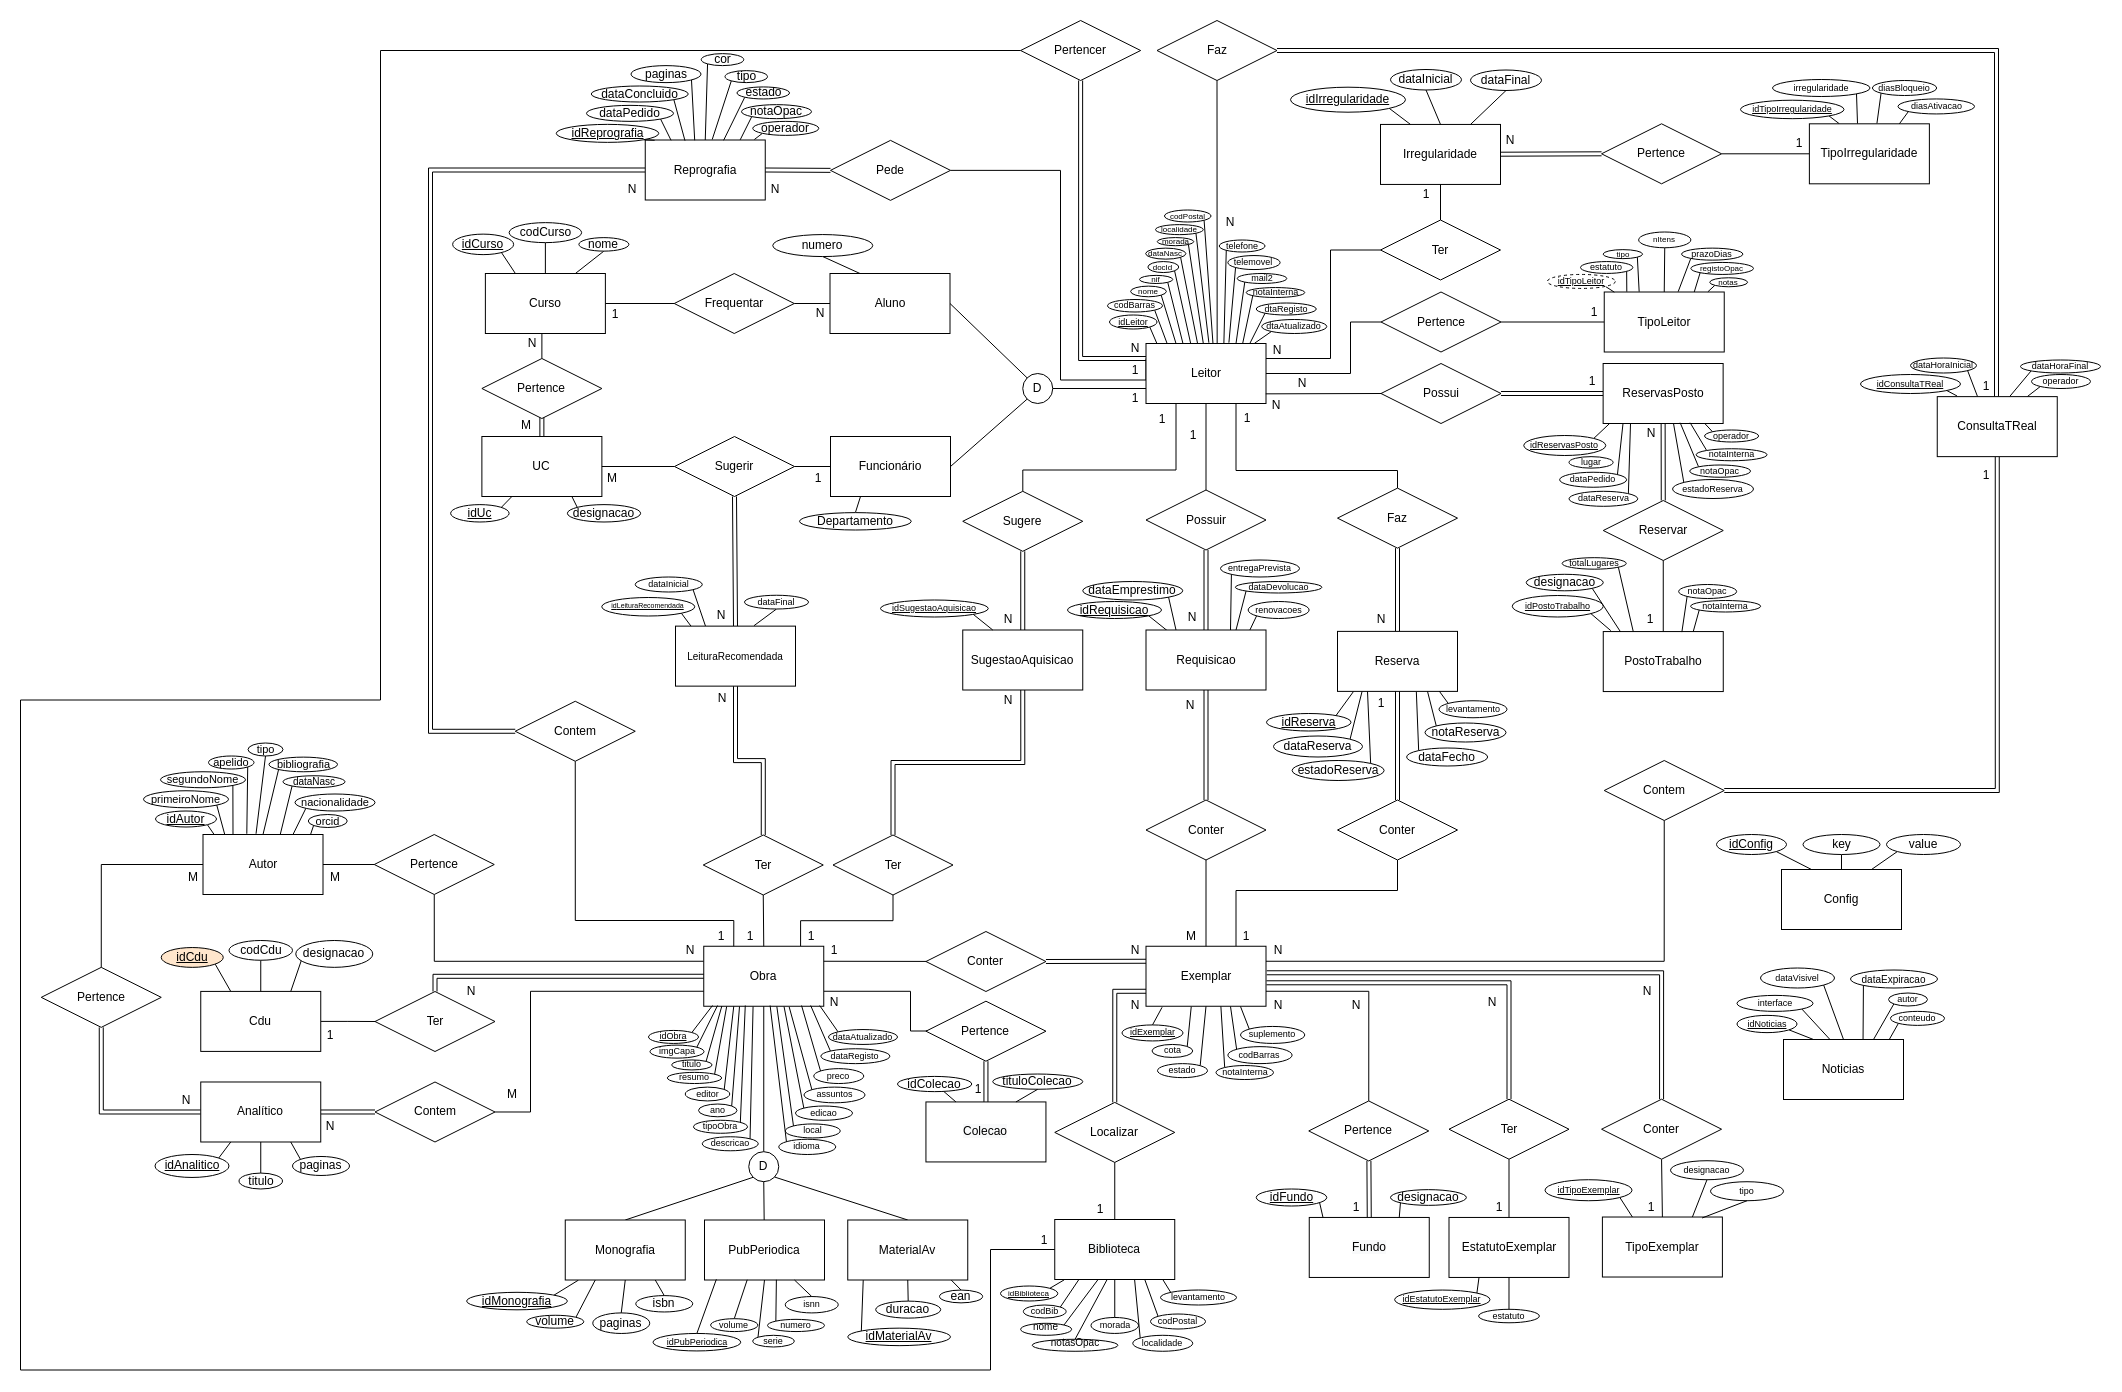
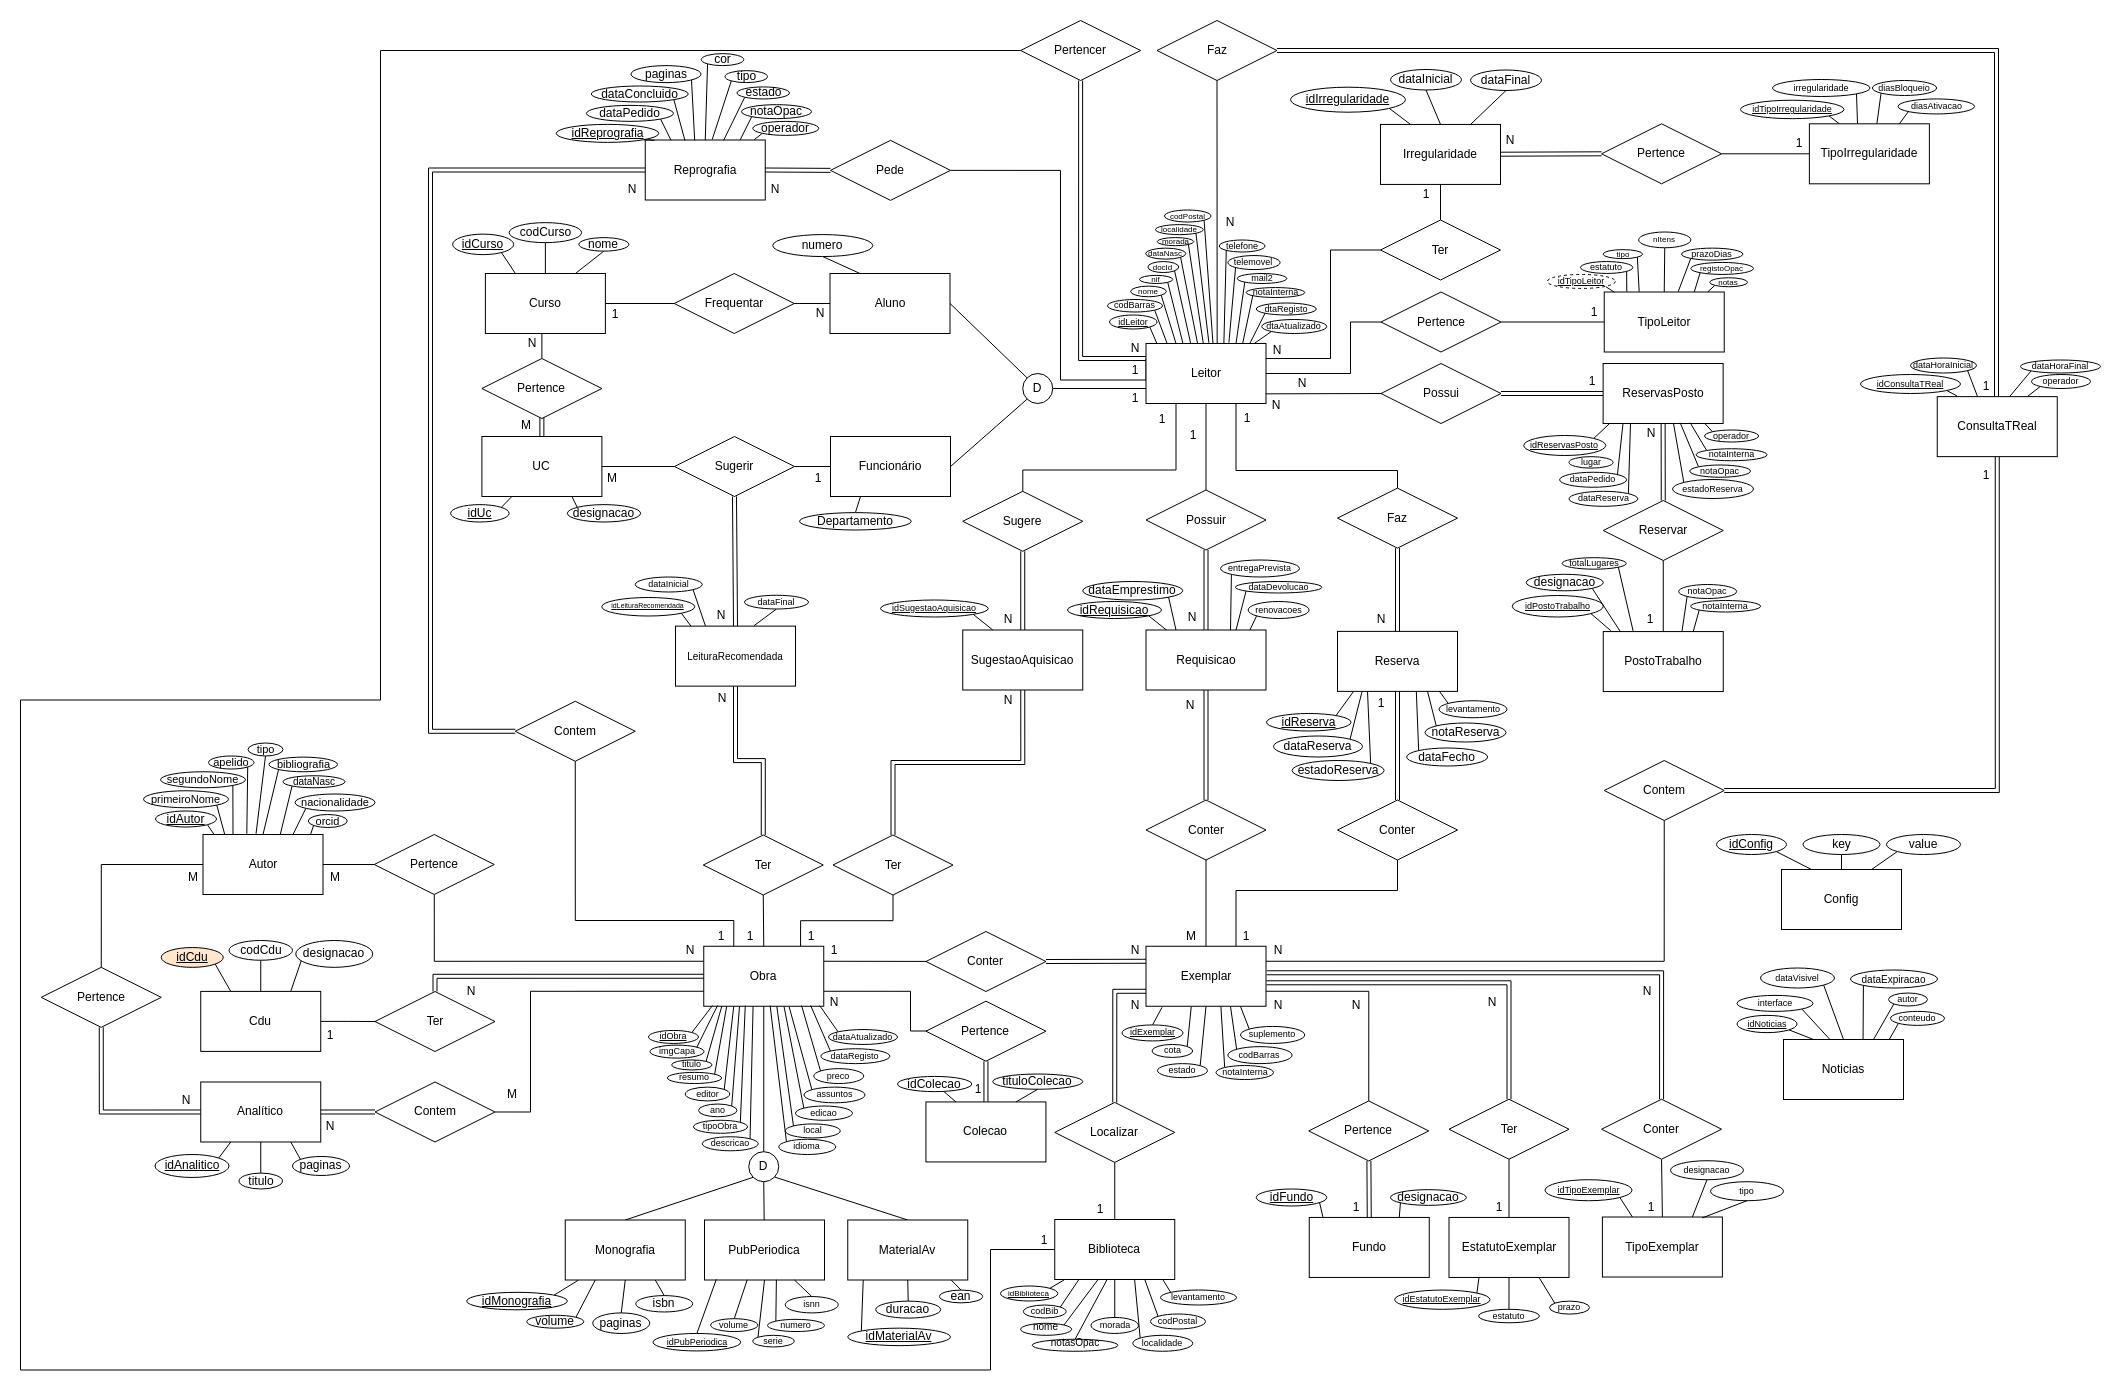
+ <mxCell id="50" style="rounded=0;orthogonalLoop=1;jettySize=auto;html=1;endArrow=none;endFill=0;exitX=0;exitY=0;exitDx=0;exitDy=0;entryX=0.75;entryY=1;entryDx=0;entryDy=0;" parent="1" source="47" target="39" edge="1"><mxGeometry relative="1" as="geometry"><mxPoint x="1542" y="1391.93" as="sourcePoint" /><mxPoint x="1544" y="1311.93" as="targetPoint" /></mxGeometry></mxCell>
+ <mxCell id="47" value="prazo" style="ellipse;whiteSpace=wrap;html=1;verticalAlign=middle;fontSize=9;" parent="1" vertex="1"><mxGeometry x="1549" y="1300.62" width="40" height="13" as="geometry" /></mxCell>
